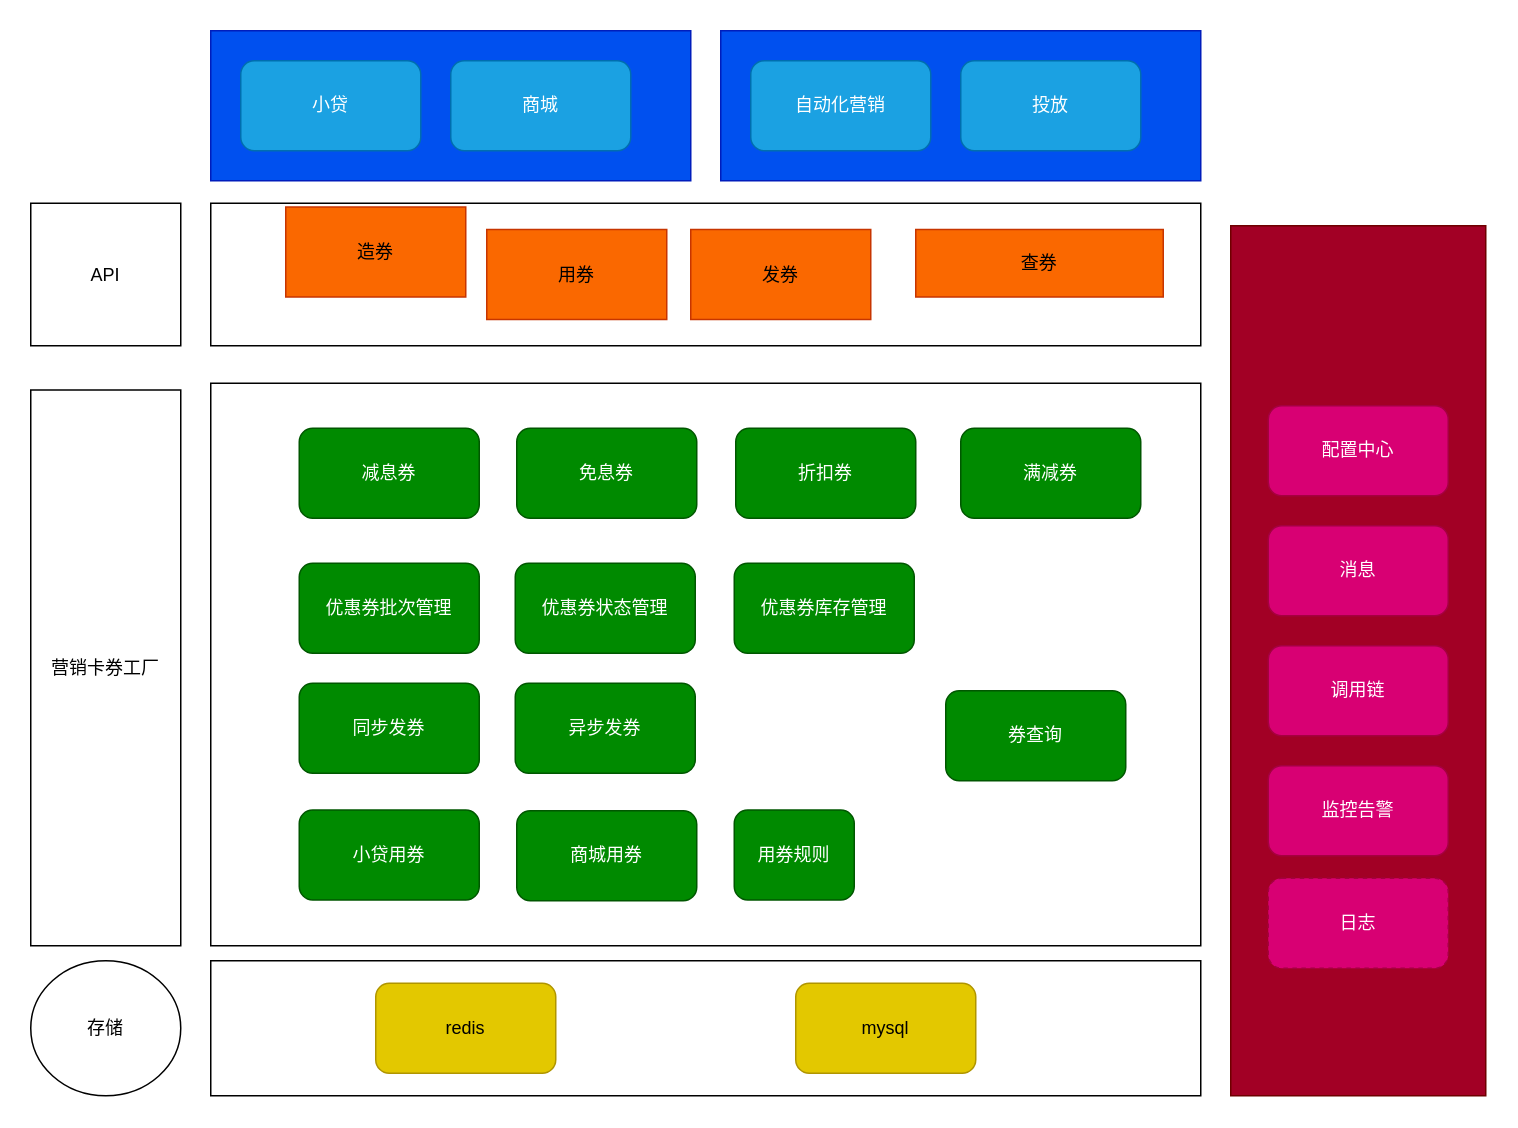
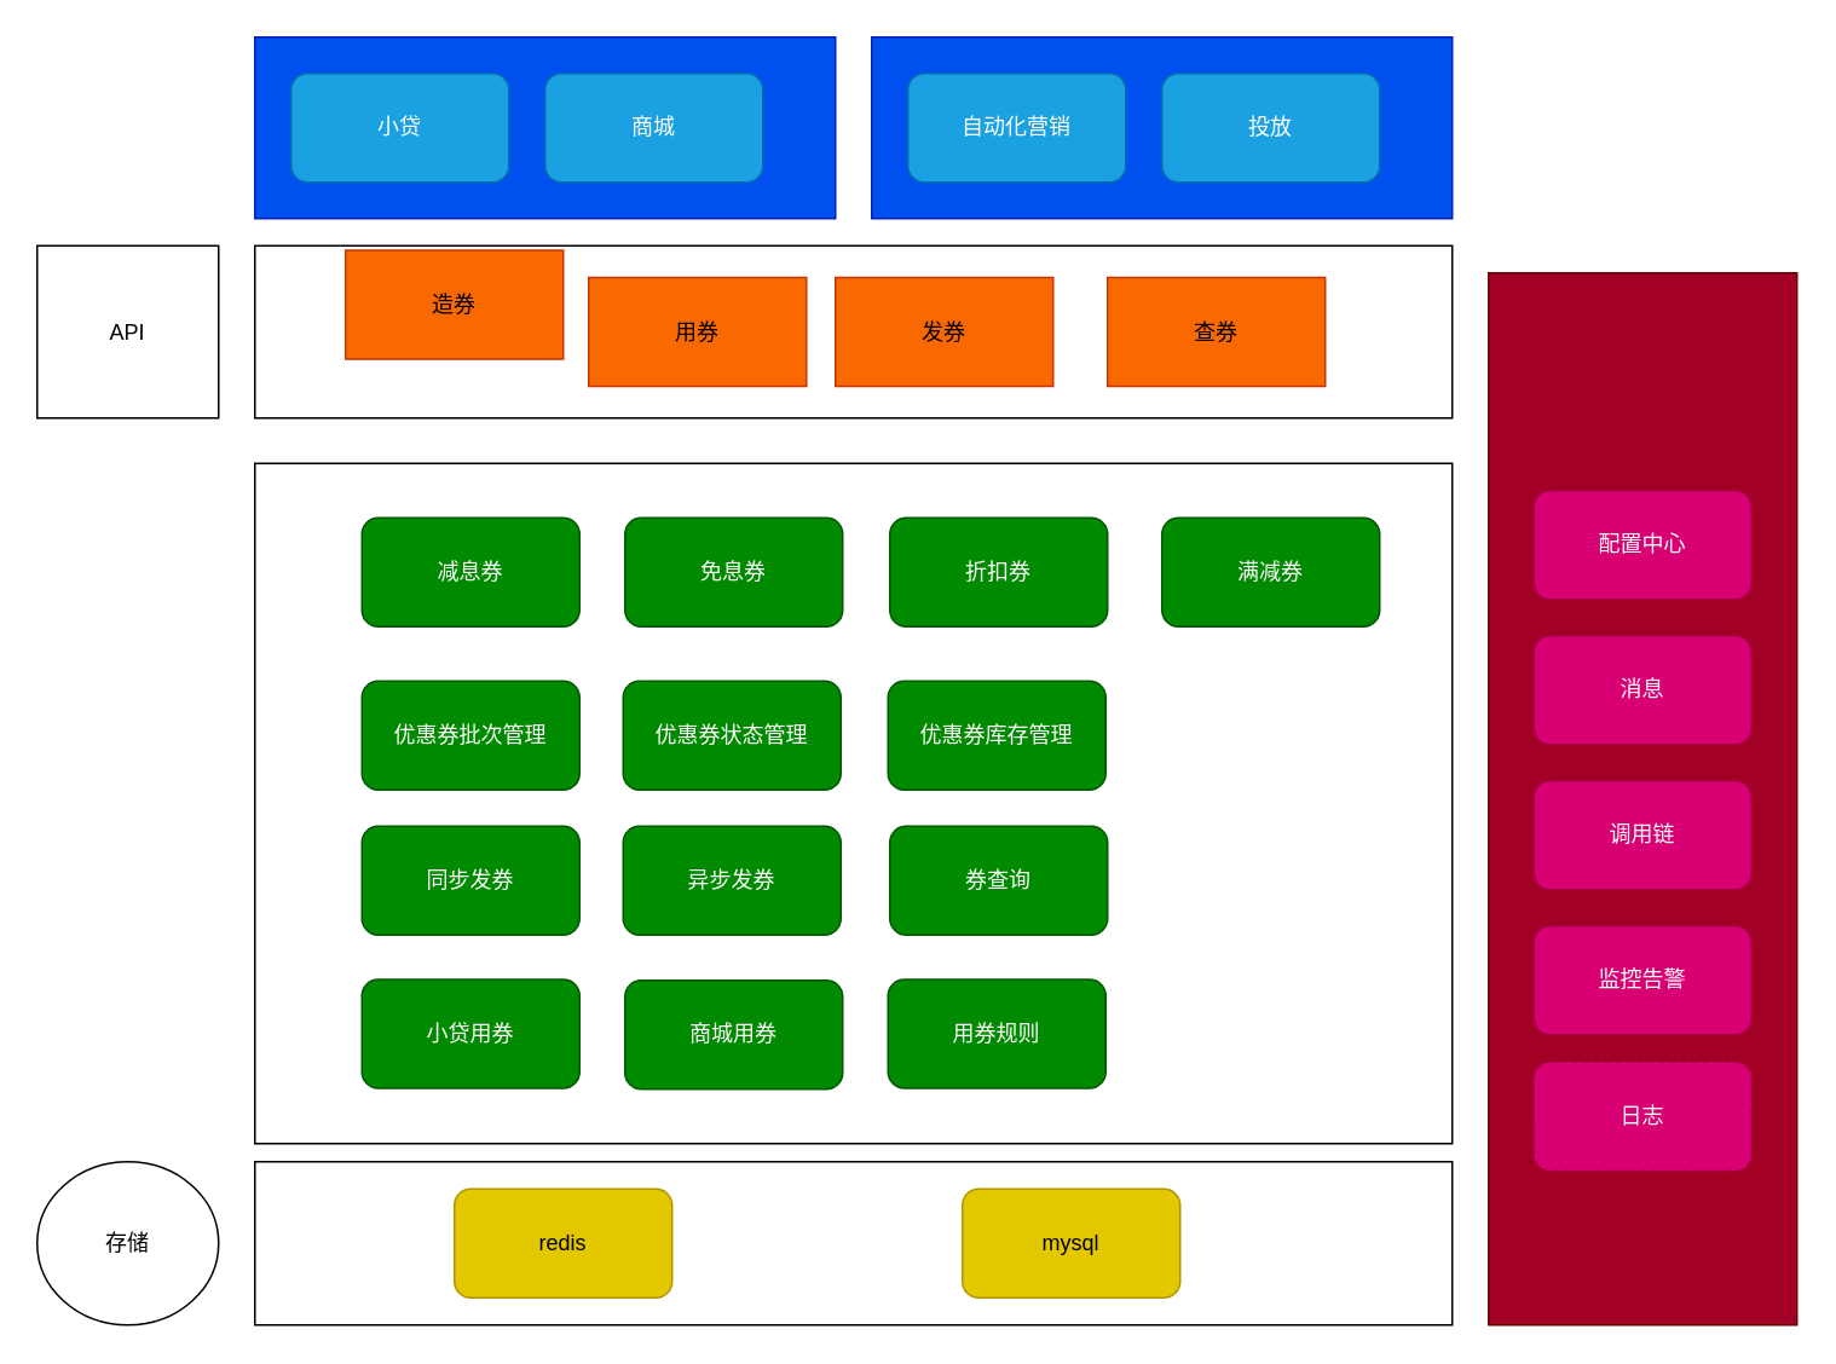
- <mxCell id="38" value="查券" style="rounded=0;whiteSpace=wrap;html=1;fillColor=#fa6800;fontColor=#000000;strokeColor=#C73500;" vertex="1" parent="1"><mxGeometry x="610" y="152.5" width="165" height="45" as="geometry" /></mxCell>
+ <mxCell id="38" value="查券" style="rounded=0;whiteSpace=wrap;html=1;fillColor=#fa6800;fontColor=#000000;strokeColor=#C73500;" vertex="1" parent="1"><mxGeometry x="610" y="152.5" width="120" height="60" as="geometry" /></mxCell>
- <mxCell id="24" value="营销卡券工厂" style="rounded=0;whiteSpace=wrap;html=1;" vertex="1" parent="1"><mxGeometry x="20" y="259.5" width="100" height="370.5" as="geometry" /></mxCell>
- <mxCell id="26" value="券查询" style="rounded=1;whiteSpace=wrap;html=1;fillColor=#008a00;fontColor=#ffffff;strokeColor=#005700;" vertex="1" parent="1"><mxGeometry x="630" y="460" width="120" height="60" as="geometry" /></mxCell>
+ <mxCell id="26" value="券查询" style="rounded=1;whiteSpace=wrap;html=1;fillColor=#008a00;fontColor=#ffffff;strokeColor=#005700;" vertex="1" parent="1"><mxGeometry x="490" y="455" width="120" height="60" as="geometry" /></mxCell>
- <mxCell id="27" value="用券规则" style="rounded=1;whiteSpace=wrap;html=1;fillColor=#008a00;fontColor=#ffffff;strokeColor=#005700;" vertex="1" parent="1"><mxGeometry x="489" y="539.5" width="80" height="60" as="geometry" /></mxCell>
+ <mxCell id="27" value="用券规则" style="rounded=1;whiteSpace=wrap;html=1;fillColor=#008a00;fontColor=#ffffff;strokeColor=#005700;" vertex="1" parent="1"><mxGeometry x="489" y="539.5" width="120" height="60" as="geometry" /></mxCell>
